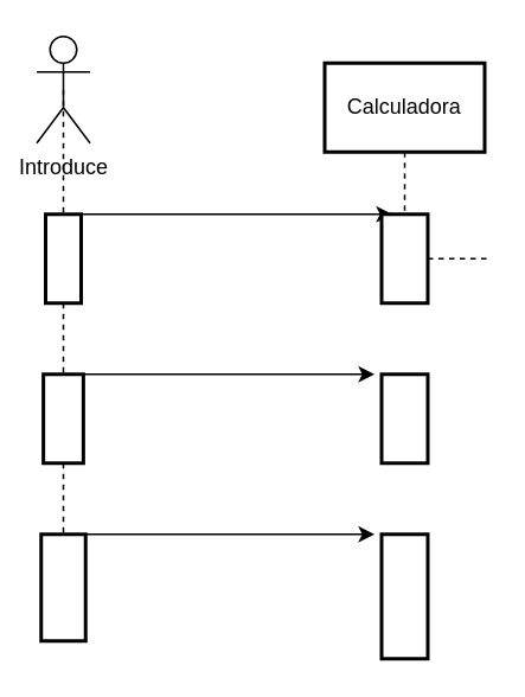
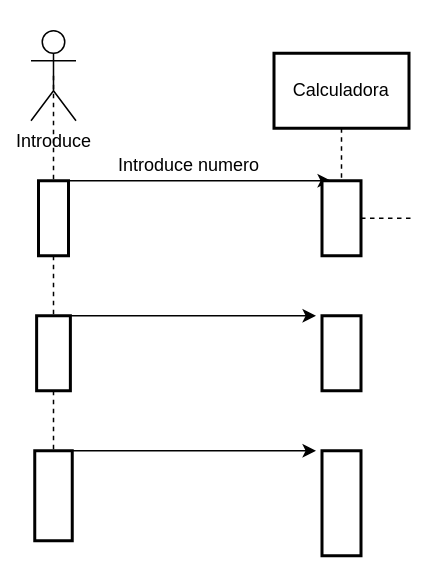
+ <mxCell id="9" value="Introduce numero" style="text;html=1;align=center;verticalAlign=middle;resizable=0;points=[];autosize=1;strokeColor=none;fillColor=none;" vertex="1" parent="1"><mxGeometry x="70" y="100" width="110" height="20" as="geometry" /></mxCell>
